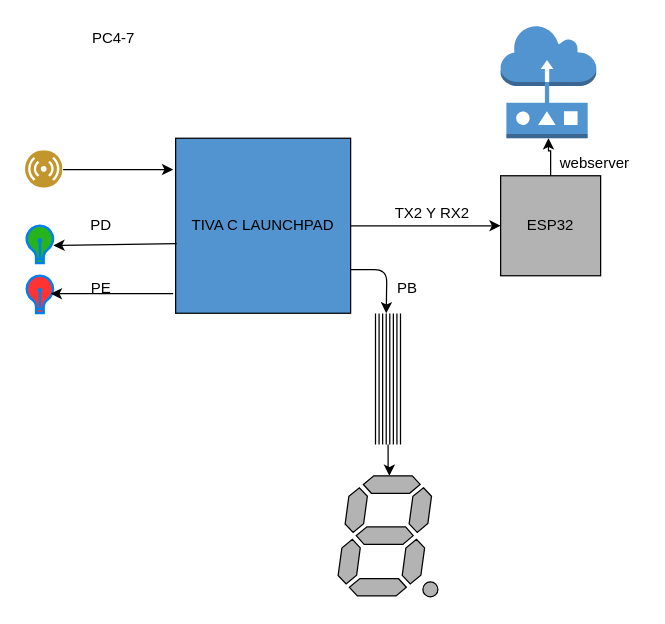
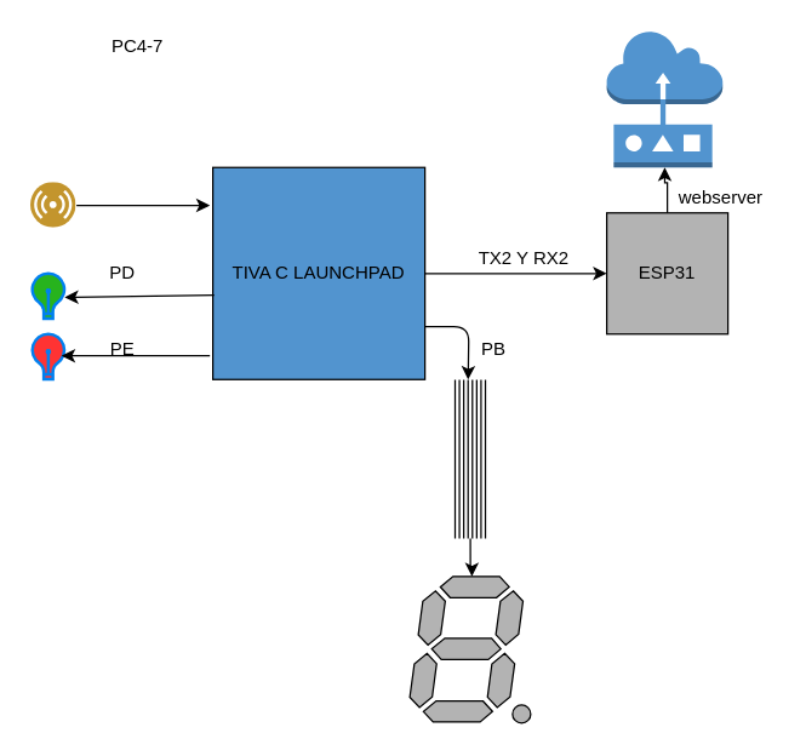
- <mxCell id="4" value="ESP32" style="whiteSpace=wrap;html=1;aspect=fixed;fillColor=#B3B3B3;" vertex="1" parent="1"><mxGeometry x="400" y="140" width="80" height="80" as="geometry" /></mxCell>
+ <mxCell id="4" value="ESP31" style="whiteSpace=wrap;html=1;aspect=fixed;fillColor=#B3B3B3;" vertex="1" parent="1"><mxGeometry x="400" y="140" width="80" height="80" as="geometry" /></mxCell>
